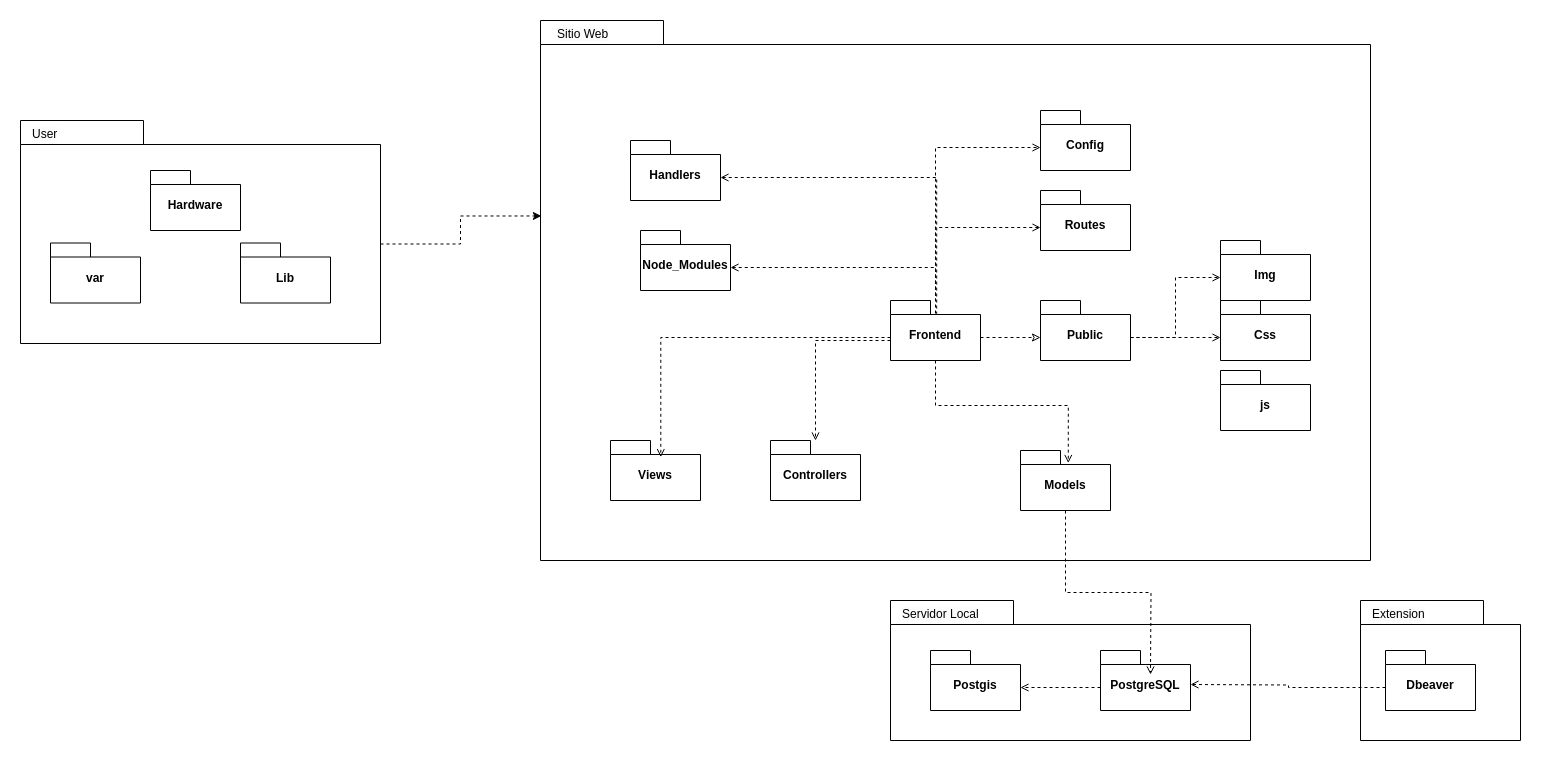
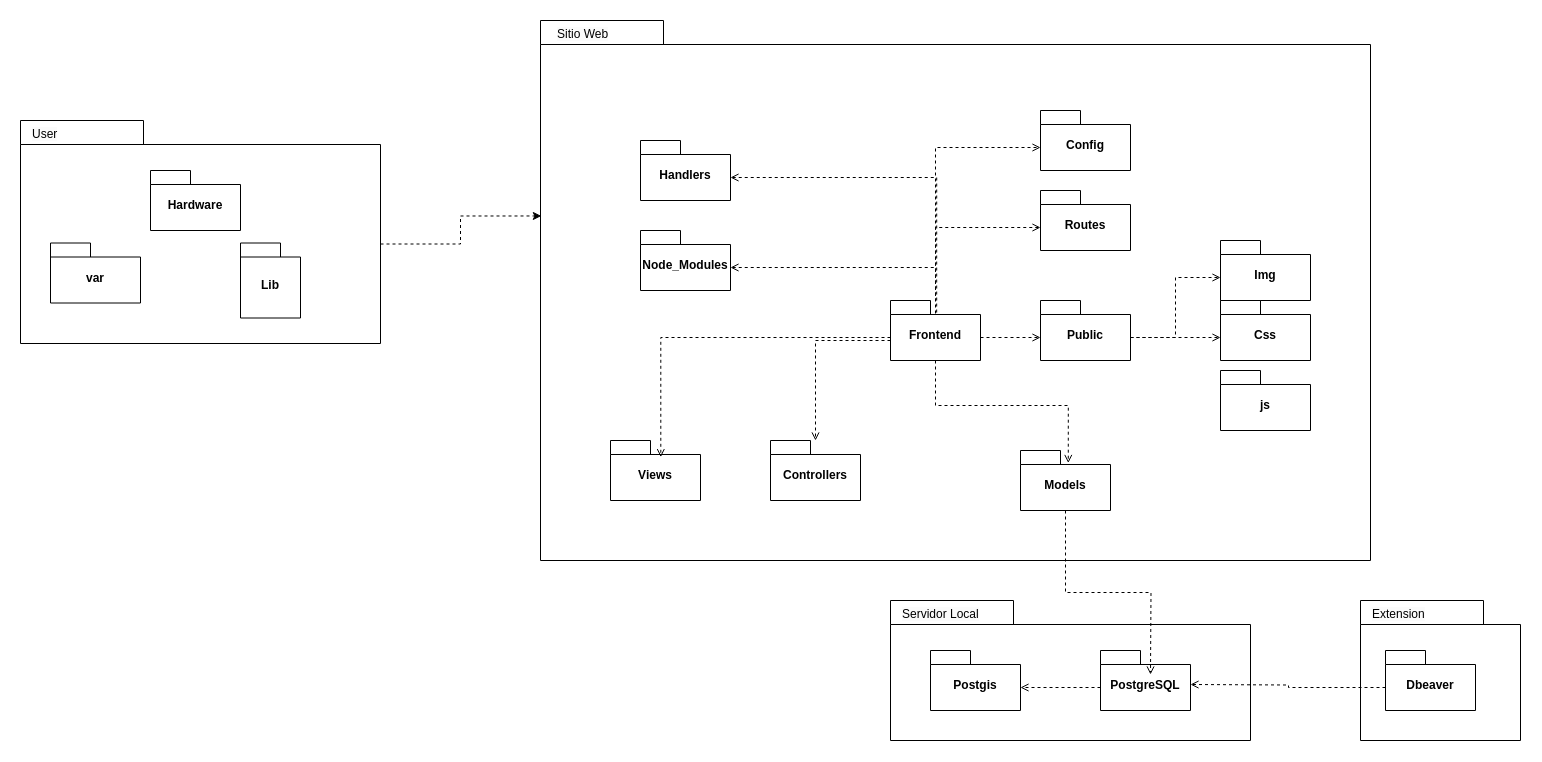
- <mxCell id="16" value="Handlers" style="shape=folder;fontStyle=1;spacingTop=10;tabWidth=40;tabHeight=14;tabPosition=left;html=1;whiteSpace=wrap;" vertex="1" parent="1"><mxGeometry x="630" y="140" width="90" height="60" as="geometry" /></mxCell>
+ <mxCell id="16" value="Handlers" style="shape=folder;fontStyle=1;spacingTop=10;tabWidth=40;tabHeight=14;tabPosition=left;html=1;whiteSpace=wrap;" vertex="1" parent="1"><mxGeometry x="640" y="140" width="90" height="60" as="geometry" /></mxCell>
- <mxCell id="29" value="Lib" style="shape=folder;fontStyle=1;spacingTop=10;tabWidth=40;tabHeight=14;tabPosition=left;html=1;whiteSpace=wrap;" vertex="1" parent="1"><mxGeometry x="240" y="242.5" width="90" height="60" as="geometry" /></mxCell>
+ <mxCell id="29" value="Lib" style="shape=folder;fontStyle=1;spacingTop=10;tabWidth=40;tabHeight=14;tabPosition=left;html=1;whiteSpace=wrap;" vertex="1" parent="1"><mxGeometry x="240" y="242.5" width="60" height="75" as="geometry" /></mxCell>
- <mxCell id="14" style="edgeStyle=orthogonalEdgeStyle;rounded=0;orthogonalLoop=1;jettySize=auto;html=1;exitX=0;exitY=0;exitDx=90;exitDy=37;exitPerimeter=0;entryX=0;entryY=0;entryDx=0;entryDy=37;entryPerimeter=0;dashed=1;endArrow=classic;endFill=0;" edge="1" parent="1" source="5" target="6"><mxGeometry relative="1" as="geometry"><mxPoint x="980" y="380" as="sourcePoint" /><mxPoint x="1070" y="380" as="targetPoint" /></mxGeometry></mxCell>
+ <mxCell id="14" style="edgeStyle=orthogonalEdgeStyle;rounded=0;orthogonalLoop=1;jettySize=auto;html=1;exitX=0;exitY=0;exitDx=90;exitDy=37;exitPerimeter=0;entryX=0;entryY=0;entryDx=0;entryDy=37;entryPerimeter=0;dashed=1;endArrow=open;endFill=0;" edge="1" parent="1" source="5" target="6"><mxGeometry relative="1" as="geometry"><mxPoint x="980" y="380" as="sourcePoint" /><mxPoint x="1070" y="380" as="targetPoint" /></mxGeometry></mxCell>
